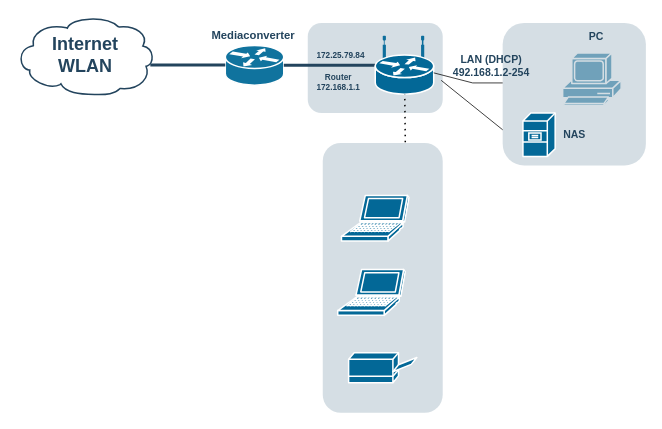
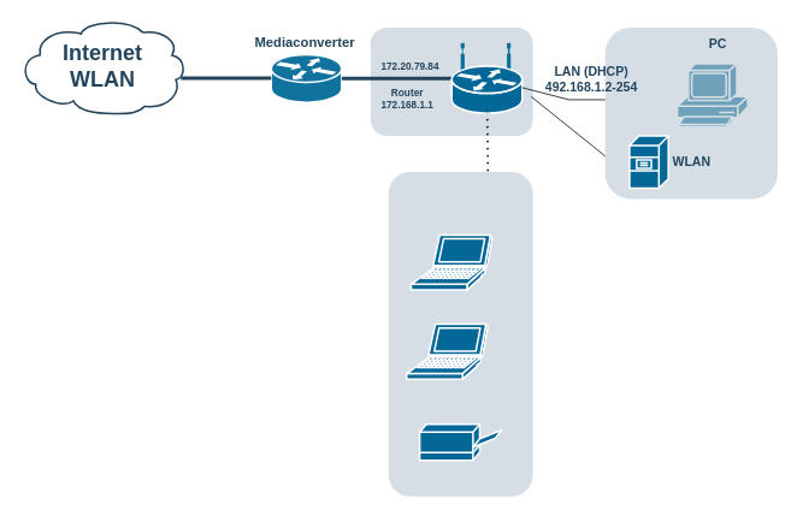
- <mxCell id="10" value="&lt;div style=&quot;text-align: center; font-size: 11px;&quot;&gt;&lt;span style=&quot;font-size: 11px;&quot;&gt;&lt;font color=&quot;#23445d&quot; face=&quot;helvetica&quot; style=&quot;font-size: 11px;&quot;&gt;&lt;b style=&quot;font-size: 11px;&quot;&gt;172.25.79.84&lt;/b&gt;&lt;/font&gt;&lt;/span&gt;&lt;/div&gt;" style="text;whiteSpace=wrap;html=1;fontFamily=Helvetica;fontSize=11;" vertex="1" parent="1"><mxGeometry x="420" y="60" width="110" height="50" as="geometry" /></mxCell>
+ <mxCell id="10" value="&lt;div style=&quot;text-align: center; font-size: 11px;&quot;&gt;&lt;span style=&quot;font-size: 11px;&quot;&gt;&lt;font color=&quot;#23445d&quot; face=&quot;helvetica&quot; style=&quot;font-size: 11px;&quot;&gt;&lt;b style=&quot;font-size: 11px;&quot;&gt;172.20.79.84&lt;/b&gt;&lt;/font&gt;&lt;/span&gt;&lt;/div&gt;" style="text;whiteSpace=wrap;html=1;fontFamily=Helvetica;fontSize=11;" vertex="1" parent="1"><mxGeometry x="420" y="60" width="110" height="50" as="geometry" /></mxCell>
- <mxCell id="22" value="&lt;font color=&quot;#23445d&quot;&gt;NAS&lt;/font&gt;" style="rounded=1;whiteSpace=wrap;html=1;strokeColor=none;fillColor=none;fontSize=14;fontColor=#742B21;align=center;fontStyle=1" vertex="1" parent="1"><mxGeometry x="710.5" y="169.5" width="110" height="19" as="geometry" /></mxCell>
+ <mxCell id="22" value="&lt;font color=&quot;#23445d&quot;&gt;WLAN&lt;/font&gt;" style="rounded=1;whiteSpace=wrap;html=1;strokeColor=none;fillColor=none;fontSize=14;fontColor=#742B21;align=center;fontStyle=1" vertex="1" parent="1"><mxGeometry x="710.5" y="169.5" width="110" height="19" as="geometry" /></mxCell>
